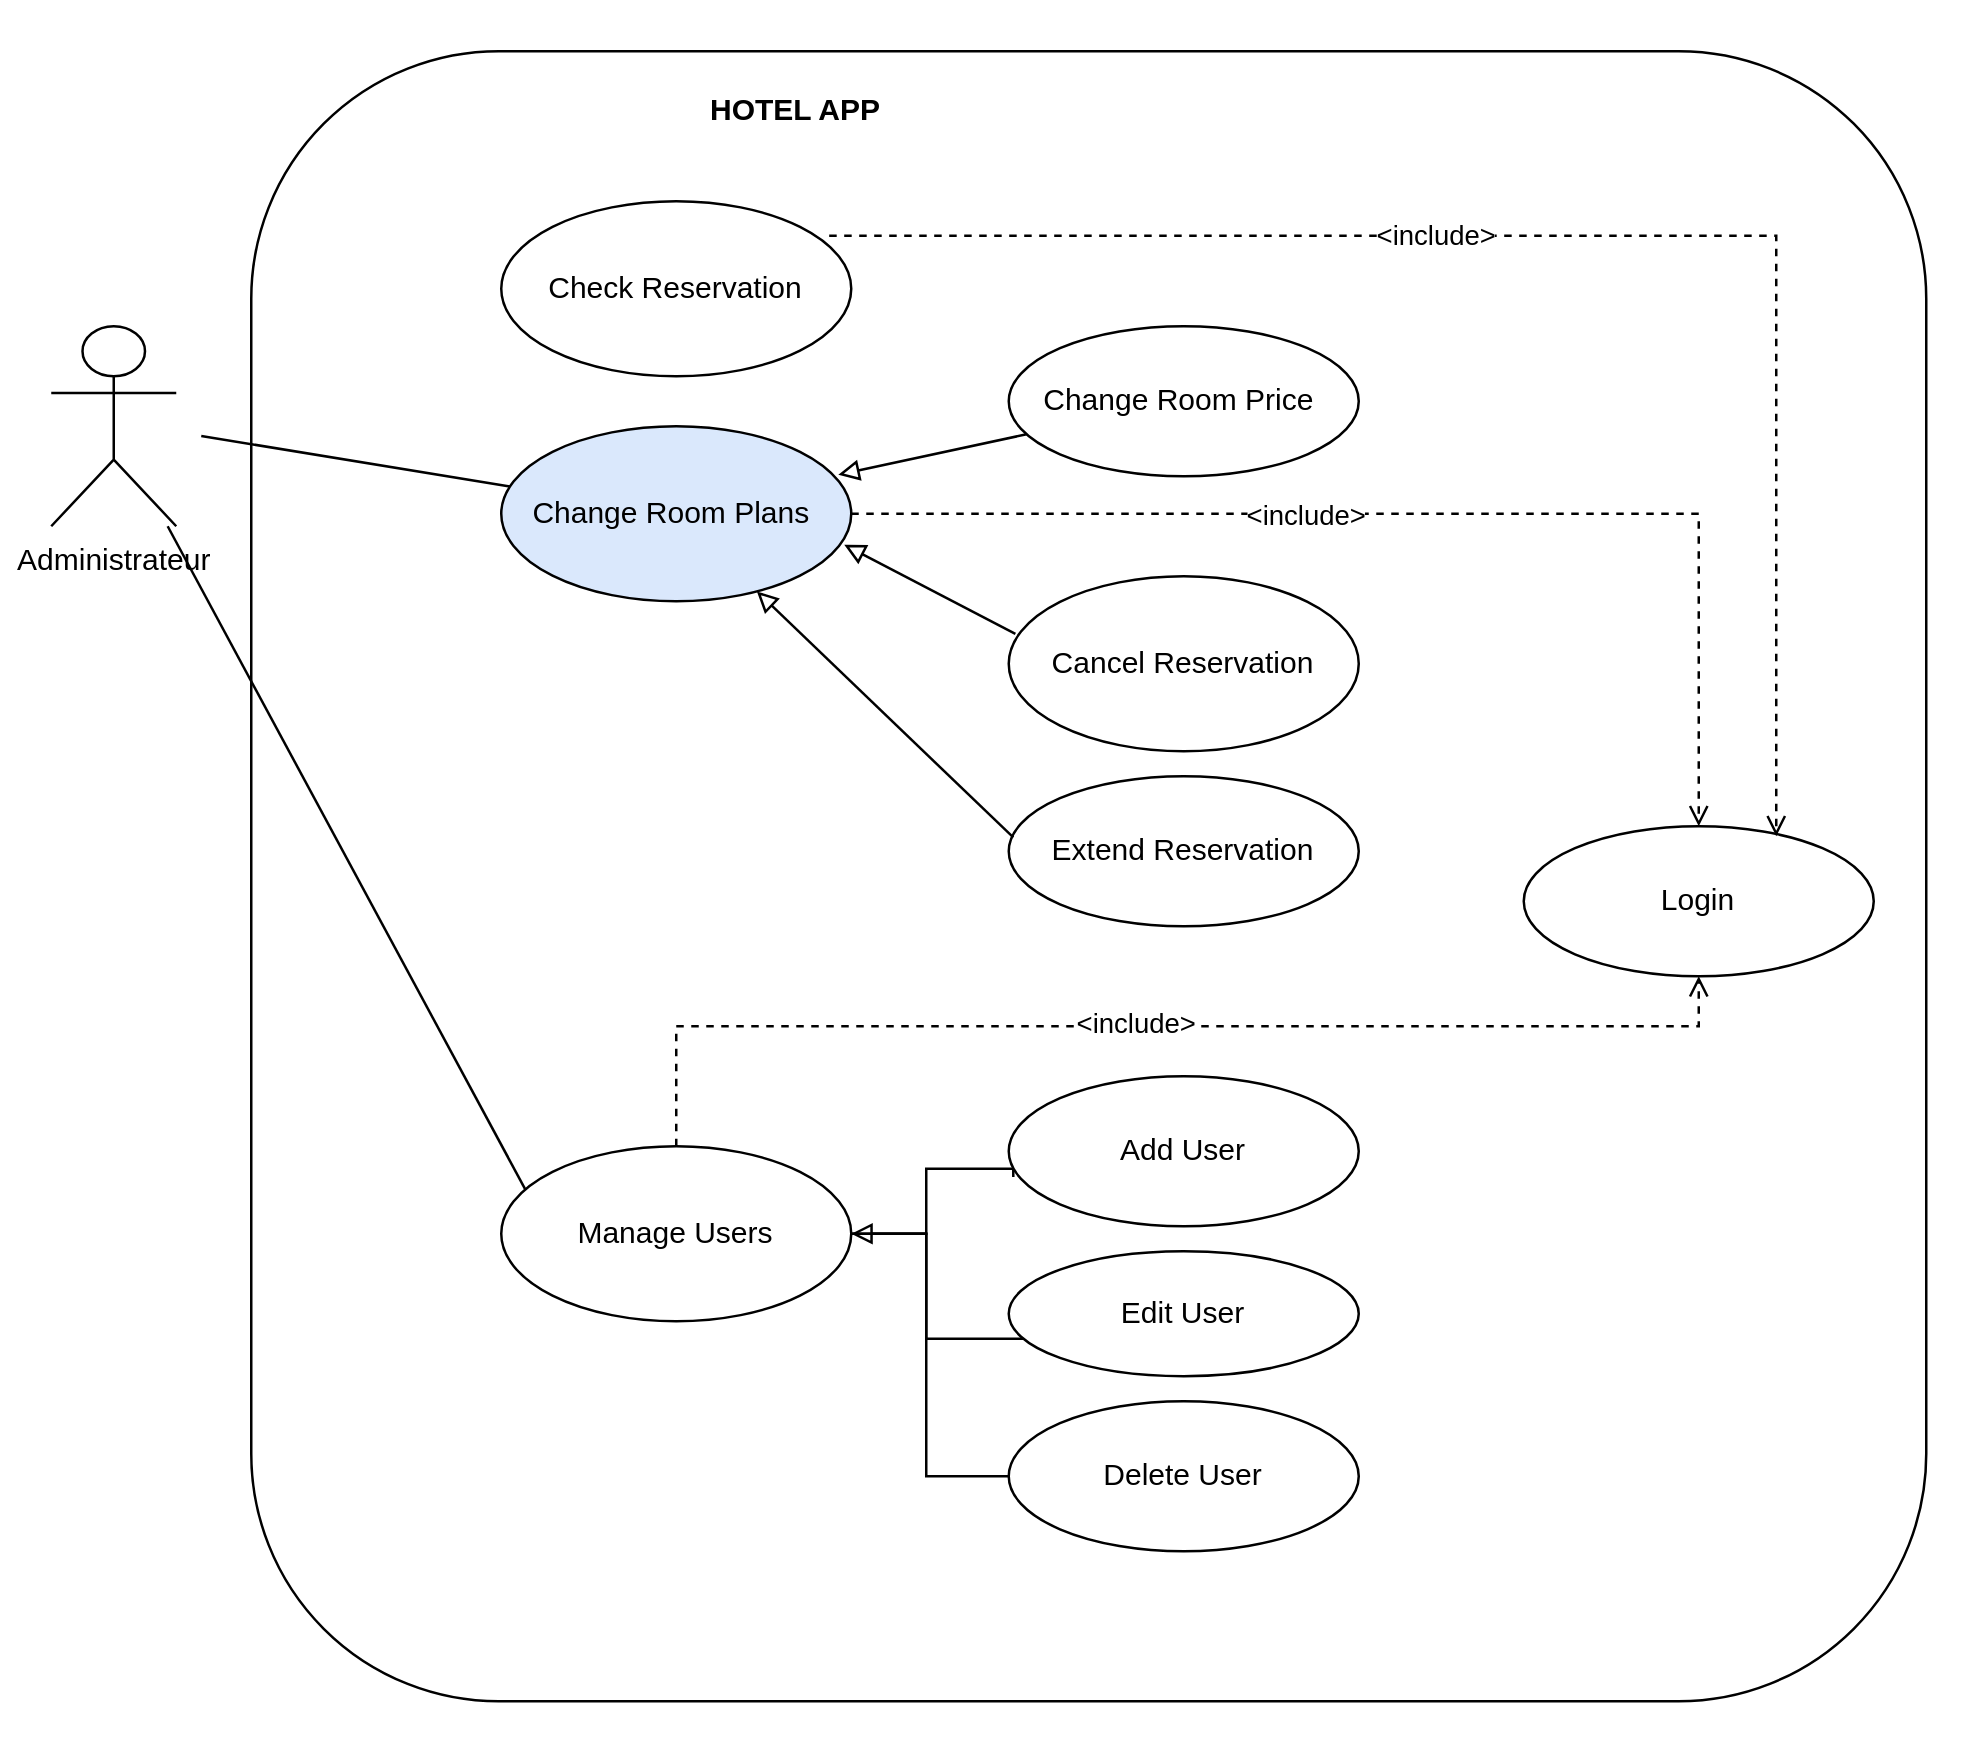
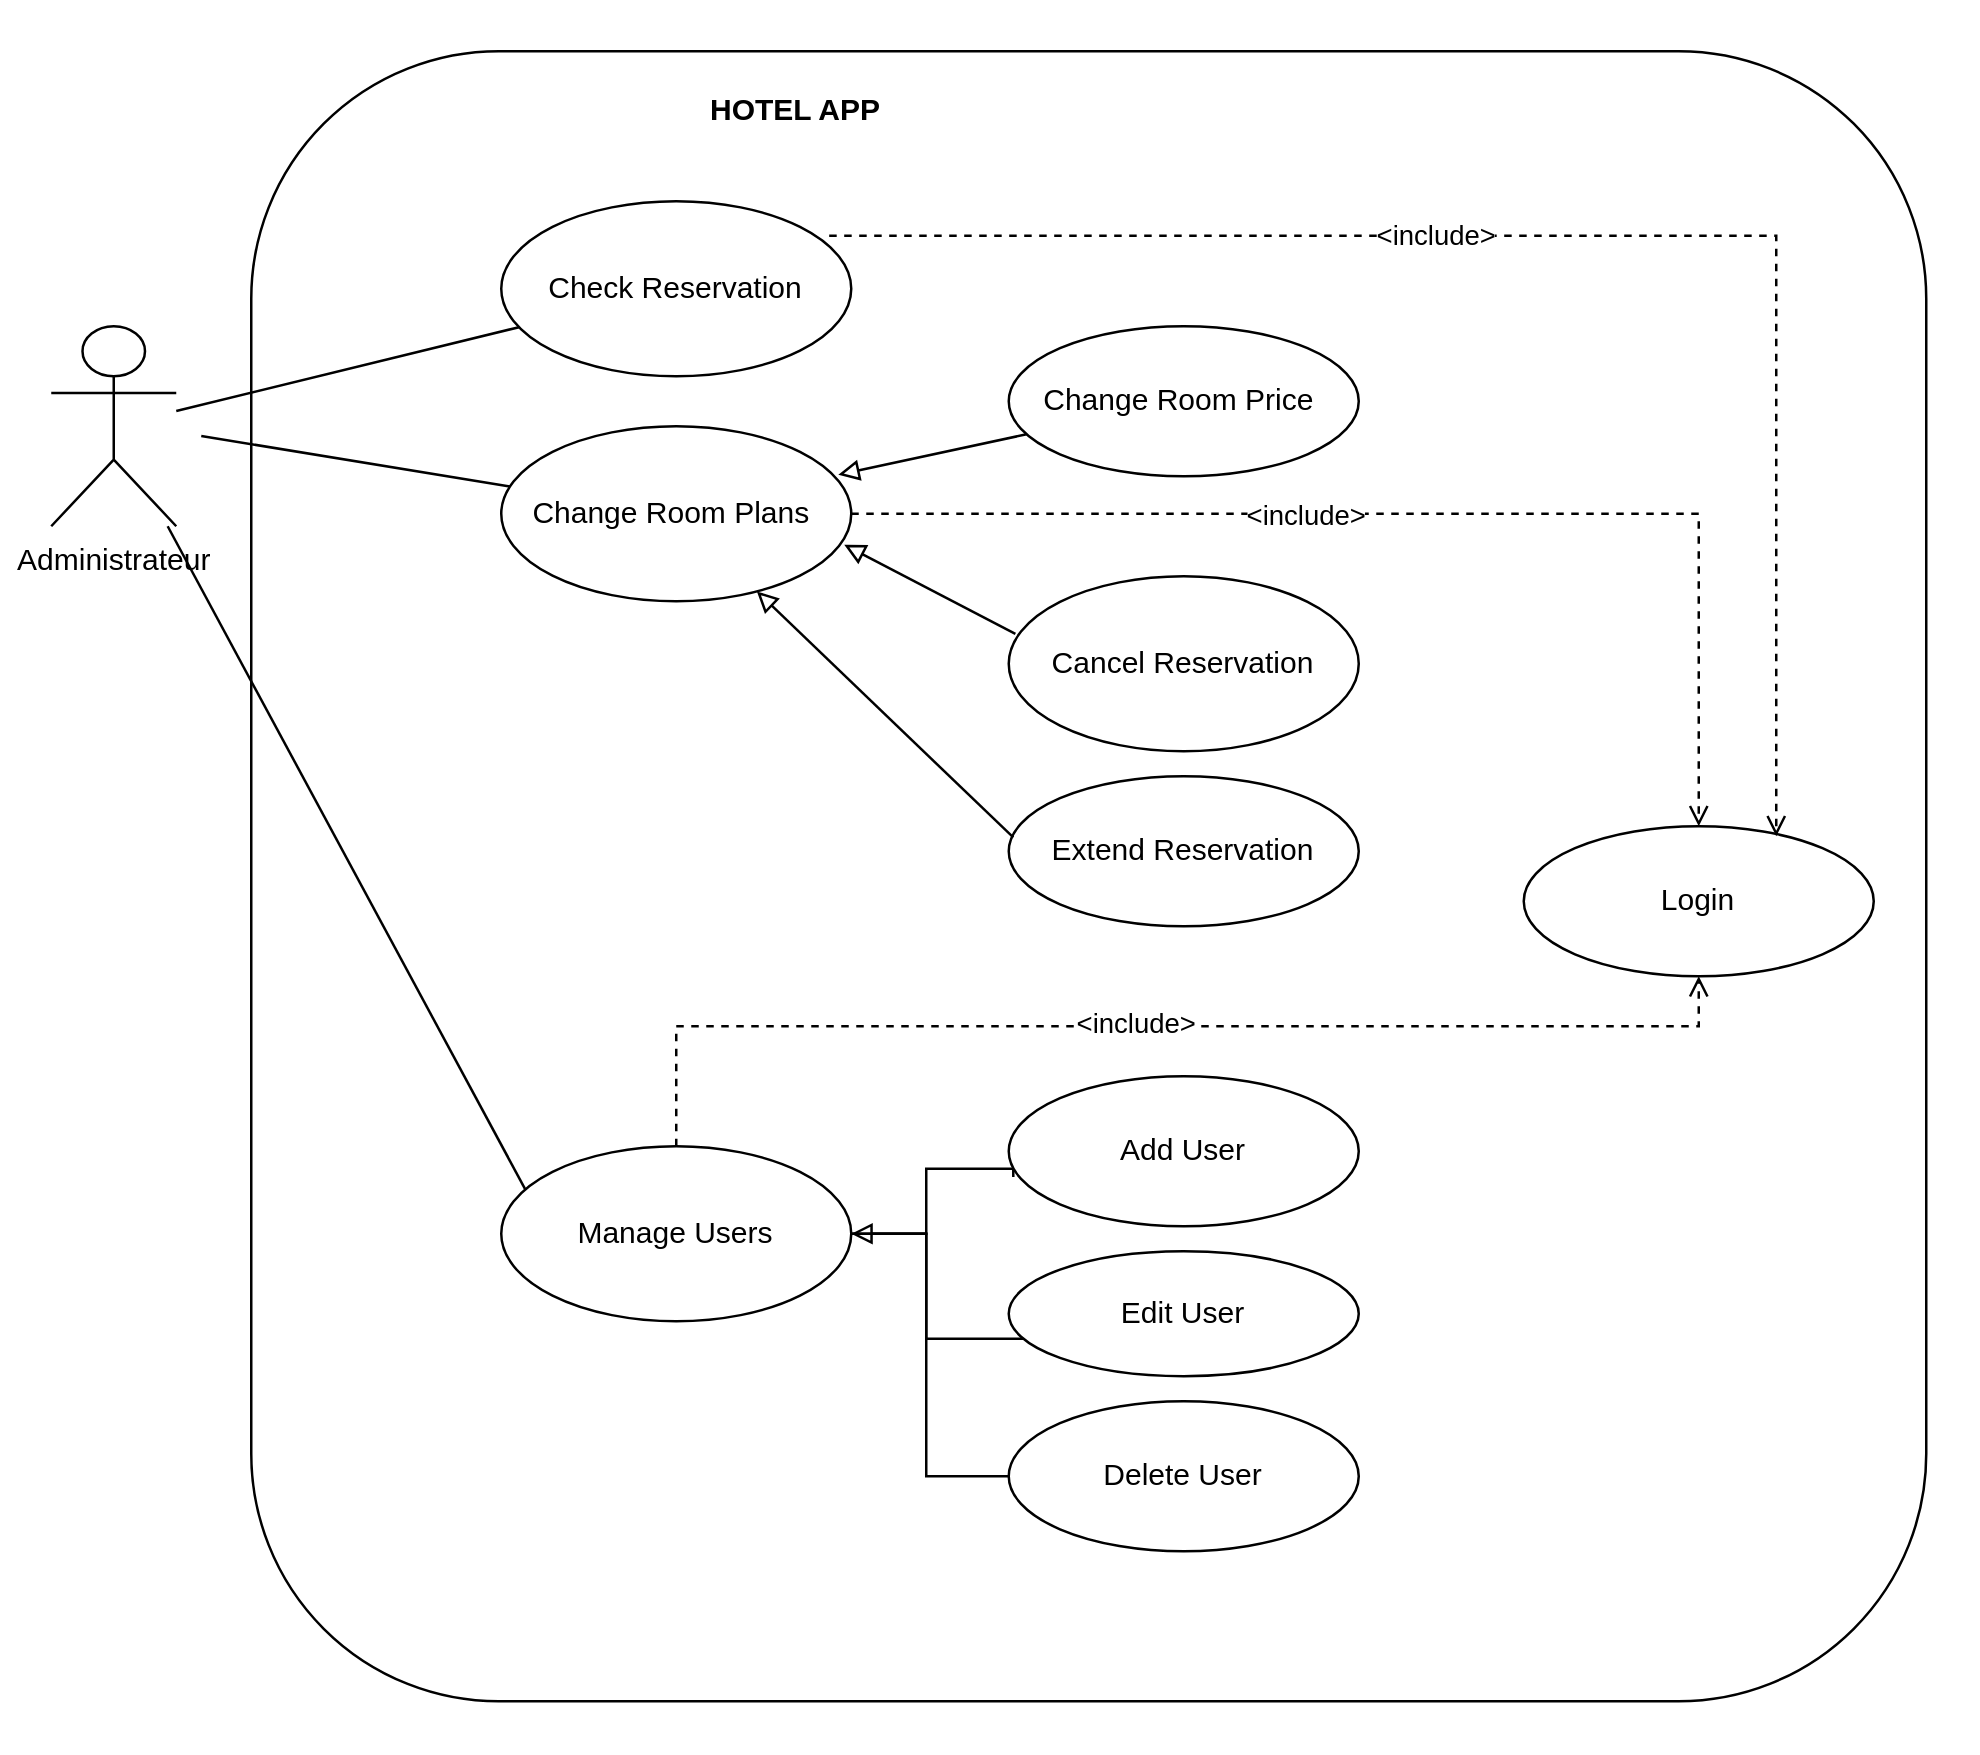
+ <mxCell id="3" style="rounded=0;orthogonalLoop=1;jettySize=auto;html=1;endArrow=none;endFill=0;" edge="1" parent="1" source="5" target="7"><mxGeometry relative="1" as="geometry" /></mxCell>
- <mxCell id="10" value="Change Room Plans&amp;nbsp;" style="ellipse;whiteSpace=wrap;html=1;fillColor=#dae8fc;" vertex="1" parent="1"><mxGeometry x="200" y="170" width="140" height="70" as="geometry" /></mxCell>
+ <mxCell id="10" value="Change Room Plans&amp;nbsp;" style="ellipse;whiteSpace=wrap;html=1;" vertex="1" parent="1"><mxGeometry x="200" y="170" width="140" height="70" as="geometry" /></mxCell>
